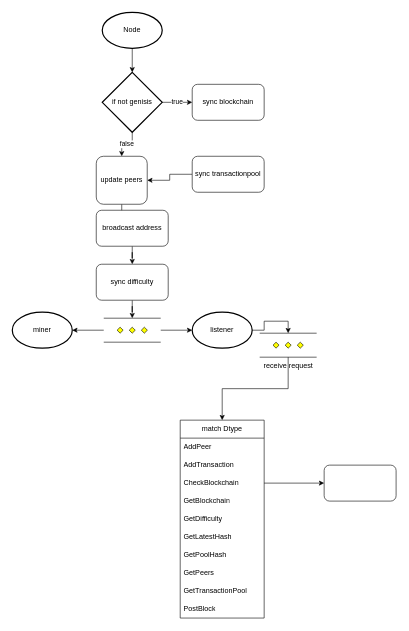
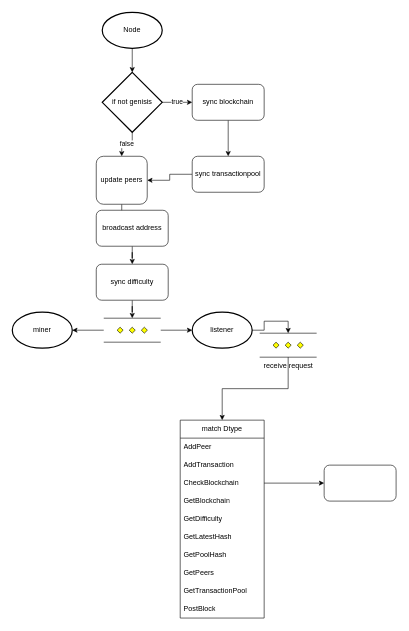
+ <mxCell id="7" style="edgeStyle=orthogonalEdgeStyle;rounded=0;orthogonalLoop=1;jettySize=auto;html=1;entryX=0.5;entryY=0;entryDx=0;entryDy=0;" edge="1" parent="1" source="8" target="10"><mxGeometry relative="1" as="geometry" /></mxCell>
